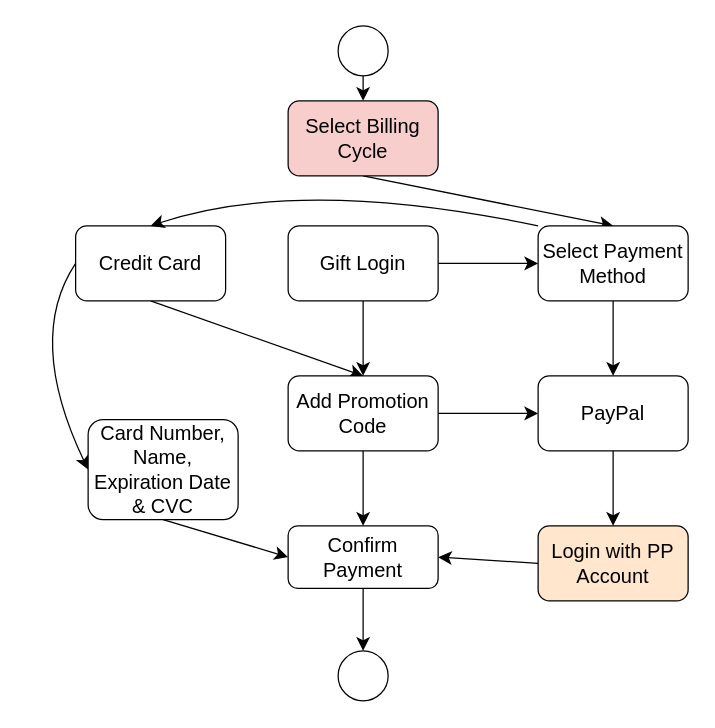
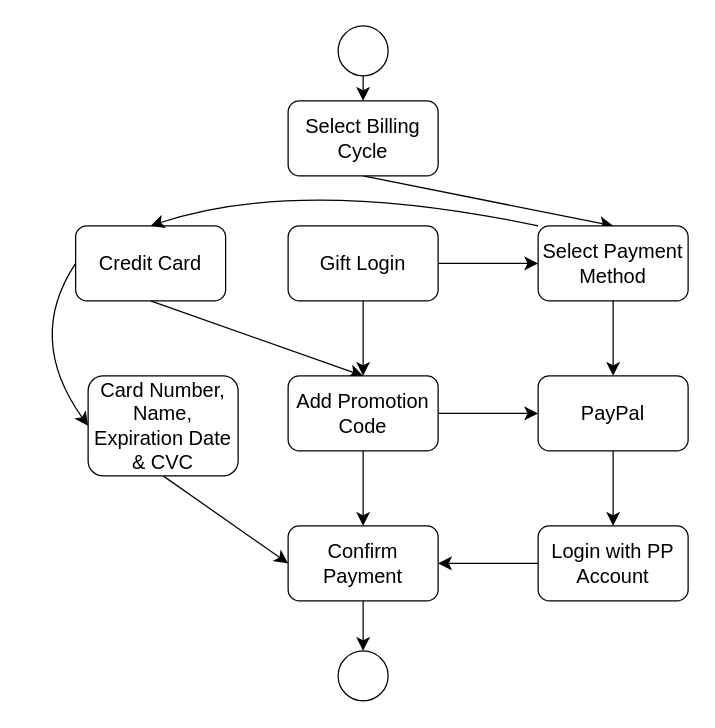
- <mxCell id="8" value="Select Billing Cycle" style="rounded=1;whiteSpace=wrap;html=1;fontSize=16;fillColor=#f8cecc;" vertex="1" parent="1"><mxGeometry x="230" y="80" width="120" height="60" as="geometry" /></mxCell>
+ <mxCell id="8" value="Select Billing Cycle" style="rounded=1;whiteSpace=wrap;html=1;fontSize=16;" vertex="1" parent="1"><mxGeometry x="230" y="80" width="120" height="60" as="geometry" /></mxCell>
- <mxCell id="13" value="Card Number, Name, Expiration Date &amp;amp; CVC" style="rounded=1;whiteSpace=wrap;html=1;fontSize=16;" vertex="1" parent="1"><mxGeometry x="70" y="335" width="120" height="80" as="geometry" /></mxCell>
+ <mxCell id="13" value="Card Number, Name, Expiration Date &amp;amp; CVC" style="rounded=1;whiteSpace=wrap;html=1;fontSize=16;" vertex="1" parent="1"><mxGeometry x="70" y="300" width="120" height="80" as="geometry" /></mxCell>
- <mxCell id="25" value="Confirm Payment" style="rounded=1;whiteSpace=wrap;html=1;fontSize=16;" vertex="1" parent="1"><mxGeometry x="230" y="420" width="120" height="50" as="geometry" /></mxCell>
+ <mxCell id="25" value="Confirm Payment" style="rounded=1;whiteSpace=wrap;html=1;fontSize=16;" vertex="1" parent="1"><mxGeometry x="230" y="420" width="120" height="60" as="geometry" /></mxCell>
- <mxCell id="23" value="Login with PP Account" style="rounded=1;whiteSpace=wrap;html=1;fontSize=16;fillColor=#ffe6cc;" vertex="1" parent="1"><mxGeometry x="430" y="420" width="120" height="60" as="geometry" /></mxCell>
+ <mxCell id="23" value="Login with PP Account" style="rounded=1;whiteSpace=wrap;html=1;fontSize=16;" vertex="1" parent="1"><mxGeometry x="430" y="420" width="120" height="60" as="geometry" /></mxCell>
